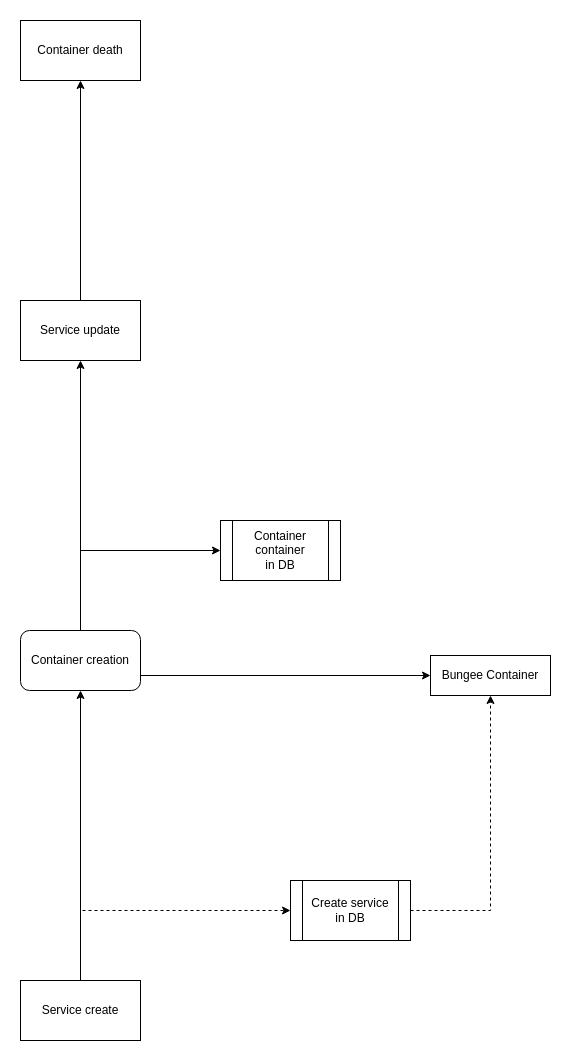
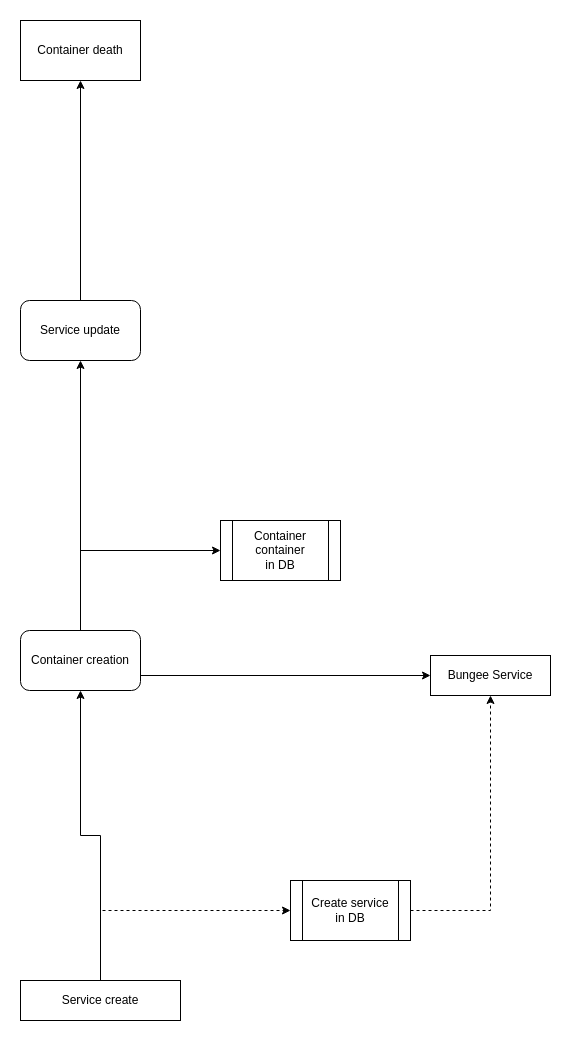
- <mxCell id="7" value="Service update" style="rounded=0;whiteSpace=wrap;html=1;" parent="1" vertex="1"><mxGeometry x="20" y="300" width="120" height="60" as="geometry" /></mxCell>
+ <mxCell id="7" value="Service update" style="whiteSpace=wrap;html=1;rounded=1;" parent="1" vertex="1"><mxGeometry x="20" y="300" width="120" height="60" as="geometry" /></mxCell>
- <mxCell id="15" value="Bungee Container" style="rounded=0;whiteSpace=wrap;html=1;" parent="1" vertex="1"><mxGeometry x="430" y="655" width="120" height="40" as="geometry" /></mxCell>
+ <mxCell id="15" value="Bungee Service" style="rounded=0;whiteSpace=wrap;html=1;" parent="1" vertex="1"><mxGeometry x="430" y="655" width="120" height="40" as="geometry" /></mxCell>
- <mxCell id="4" value="Service create" style="rounded=0;whiteSpace=wrap;html=1;" parent="1" vertex="1"><mxGeometry x="20" y="980" width="120" height="60" as="geometry" /></mxCell>
+ <mxCell id="4" value="Service create" style="rounded=0;whiteSpace=wrap;html=1;" parent="1" vertex="1"><mxGeometry x="20" y="980" width="160" height="40" as="geometry" /></mxCell>
